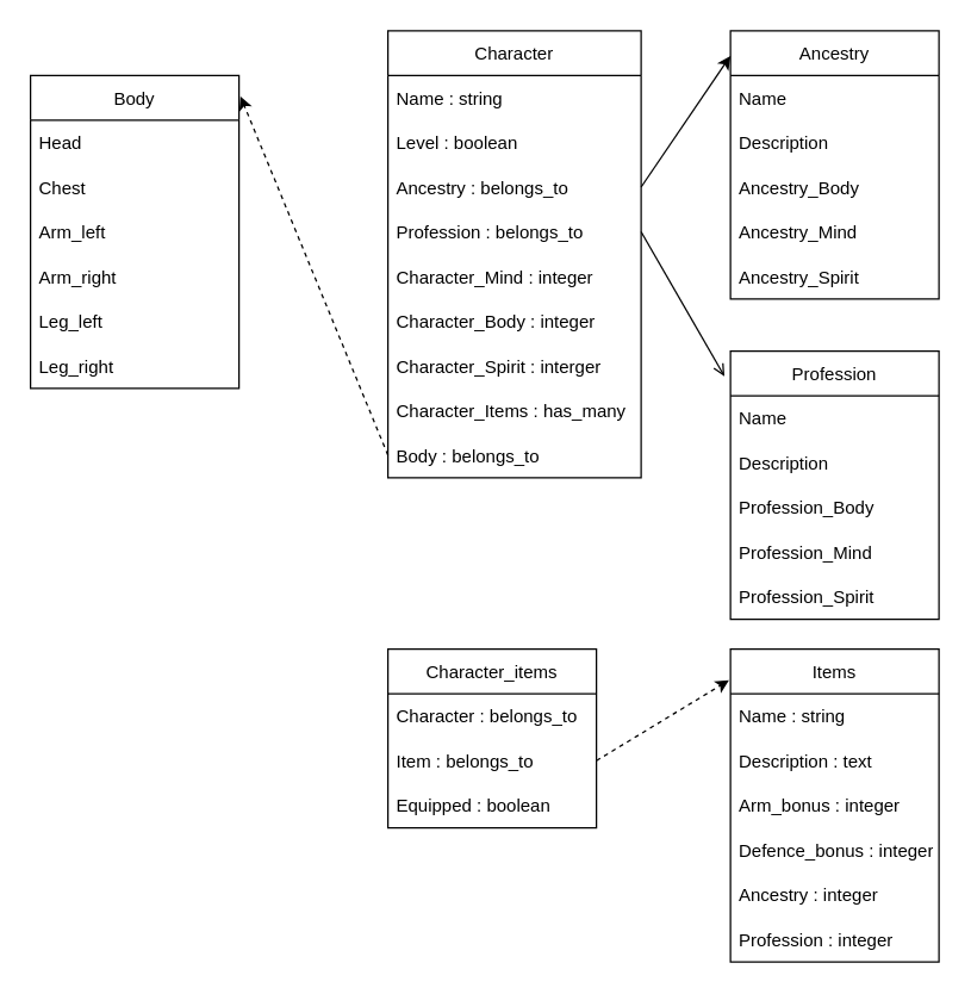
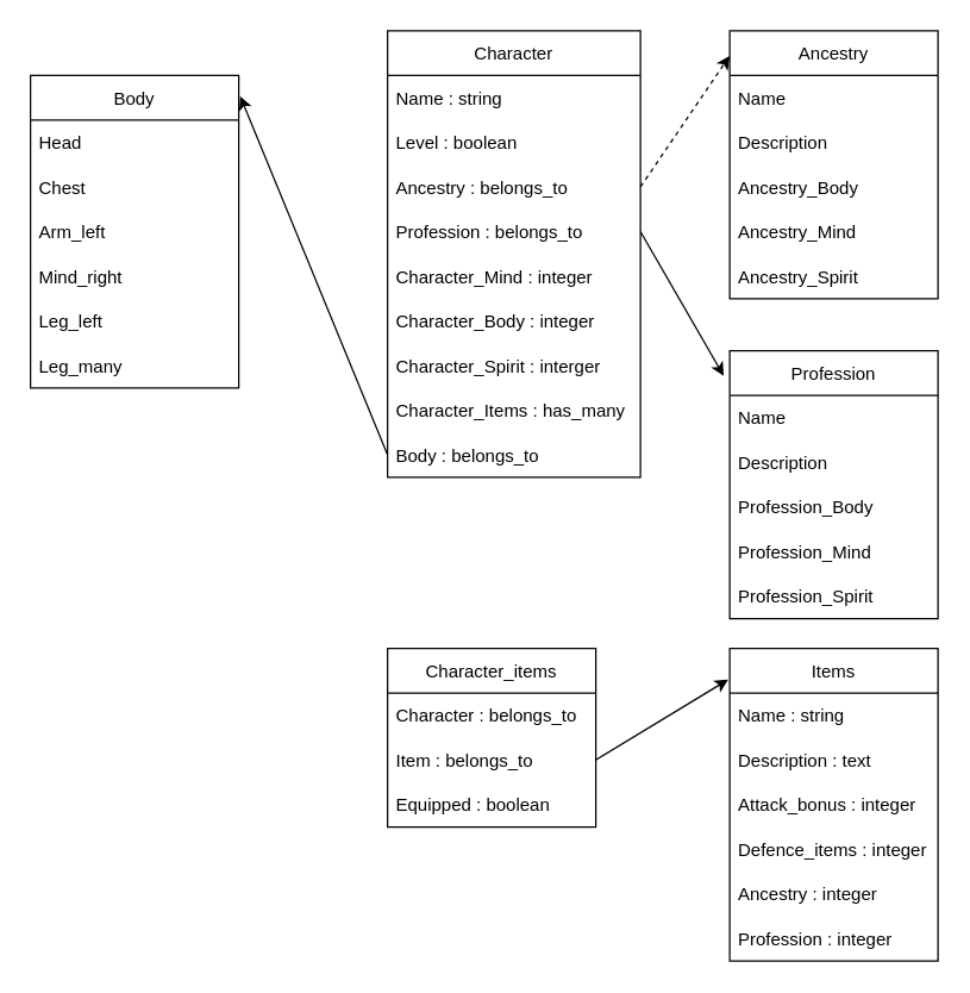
- <mxCell id="38" style="edgeStyle=none;html=1;exitX=1;exitY=0.5;exitDx=0;exitDy=0;entryX=0;entryY=0.094;entryDx=0;entryDy=0;entryPerimeter=0;" edge="1" parent="1" source="5" target="12"><mxGeometry relative="1" as="geometry" /></mxCell>
+ <mxCell id="38" style="edgeStyle=none;html=1;exitX=1;exitY=0.5;exitDx=0;exitDy=0;entryX=0;entryY=0.094;entryDx=0;entryDy=0;entryPerimeter=0;dashed=1;" edge="1" parent="1" source="5" target="12"><mxGeometry relative="1" as="geometry" /></mxCell>
- <mxCell id="35" value="Arm_right" style="text;strokeColor=none;fillColor=none;align=left;verticalAlign=middle;spacingLeft=4;spacingRight=4;overflow=hidden;points=[[0,0.5],[1,0.5]];portConstraint=eastwest;rotatable=0;" vertex="1" parent="31"><mxGeometry y="120" width="140" height="30" as="geometry" /></mxCell>
+ <mxCell id="35" value="Mind_right" style="text;strokeColor=none;fillColor=none;align=left;verticalAlign=middle;spacingLeft=4;spacingRight=4;overflow=hidden;points=[[0,0.5],[1,0.5]];portConstraint=eastwest;rotatable=0;" vertex="1" parent="31"><mxGeometry y="120" width="140" height="30" as="geometry" /></mxCell>
- <mxCell id="44" style="edgeStyle=none;html=1;exitX=0;exitY=0.5;exitDx=0;exitDy=0;entryX=1.007;entryY=0.067;entryDx=0;entryDy=0;entryPerimeter=0;dashed=1;" edge="1" parent="1" source="11" target="31"><mxGeometry relative="1" as="geometry" /></mxCell>
+ <mxCell id="44" style="edgeStyle=none;html=1;exitX=0;exitY=0.5;exitDx=0;exitDy=0;entryX=1.007;entryY=0.067;entryDx=0;entryDy=0;entryPerimeter=0;" edge="1" parent="1" source="11" target="31"><mxGeometry relative="1" as="geometry" /></mxCell>
- <mxCell id="37" value="Leg_right" style="text;strokeColor=none;fillColor=none;align=left;verticalAlign=middle;spacingLeft=4;spacingRight=4;overflow=hidden;points=[[0,0.5],[1,0.5]];portConstraint=eastwest;rotatable=0;" vertex="1" parent="31"><mxGeometry y="180" width="140" height="30" as="geometry" /></mxCell>
+ <mxCell id="37" value="Leg_many" style="text;strokeColor=none;fillColor=none;align=left;verticalAlign=middle;spacingLeft=4;spacingRight=4;overflow=hidden;points=[[0,0.5],[1,0.5]];portConstraint=eastwest;rotatable=0;" vertex="1" parent="31"><mxGeometry y="180" width="140" height="30" as="geometry" /></mxCell>
- <mxCell id="39" style="edgeStyle=none;html=1;exitX=1;exitY=0.5;exitDx=0;exitDy=0;entryX=-0.029;entryY=0.094;entryDx=0;entryDy=0;entryPerimeter=0;endArrow=open;" edge="1" parent="1" source="6" target="18"><mxGeometry relative="1" as="geometry" /></mxCell>
+ <mxCell id="39" style="edgeStyle=none;html=1;exitX=1;exitY=0.5;exitDx=0;exitDy=0;entryX=-0.029;entryY=0.094;entryDx=0;entryDy=0;entryPerimeter=0;" edge="1" parent="1" source="6" target="18"><mxGeometry relative="1" as="geometry" /></mxCell>
- <mxCell id="45" style="edgeStyle=none;html=1;exitX=1;exitY=0.5;exitDx=0;exitDy=0;entryX=-0.007;entryY=0.1;entryDx=0;entryDy=0;entryPerimeter=0;dashed=1;" edge="1" parent="1" source="42" target="24"><mxGeometry relative="1" as="geometry" /></mxCell>
+ <mxCell id="45" style="edgeStyle=none;html=1;exitX=1;exitY=0.5;exitDx=0;exitDy=0;entryX=-0.007;entryY=0.1;entryDx=0;entryDy=0;entryPerimeter=0;" edge="1" parent="1" source="42" target="24"><mxGeometry relative="1" as="geometry" /></mxCell>
- <mxCell id="27" value="Arm_bonus : integer" style="text;strokeColor=none;fillColor=none;align=left;verticalAlign=middle;spacingLeft=4;spacingRight=4;overflow=hidden;points=[[0,0.5],[1,0.5]];portConstraint=eastwest;rotatable=0;" vertex="1" parent="24"><mxGeometry y="90" width="140" height="30" as="geometry" /></mxCell>
+ <mxCell id="27" value="Attack_bonus : integer" style="text;strokeColor=none;fillColor=none;align=left;verticalAlign=middle;spacingLeft=4;spacingRight=4;overflow=hidden;points=[[0,0.5],[1,0.5]];portConstraint=eastwest;rotatable=0;" vertex="1" parent="24"><mxGeometry y="90" width="140" height="30" as="geometry" /></mxCell>
- <mxCell id="28" value="Defence_bonus : integer" style="text;strokeColor=none;fillColor=none;align=left;verticalAlign=middle;spacingLeft=4;spacingRight=4;overflow=hidden;points=[[0,0.5],[1,0.5]];portConstraint=eastwest;rotatable=0;" vertex="1" parent="24"><mxGeometry y="120" width="140" height="30" as="geometry" /></mxCell>
+ <mxCell id="28" value="Defence_items : integer" style="text;strokeColor=none;fillColor=none;align=left;verticalAlign=middle;spacingLeft=4;spacingRight=4;overflow=hidden;points=[[0,0.5],[1,0.5]];portConstraint=eastwest;rotatable=0;" vertex="1" parent="24"><mxGeometry y="120" width="140" height="30" as="geometry" /></mxCell>
